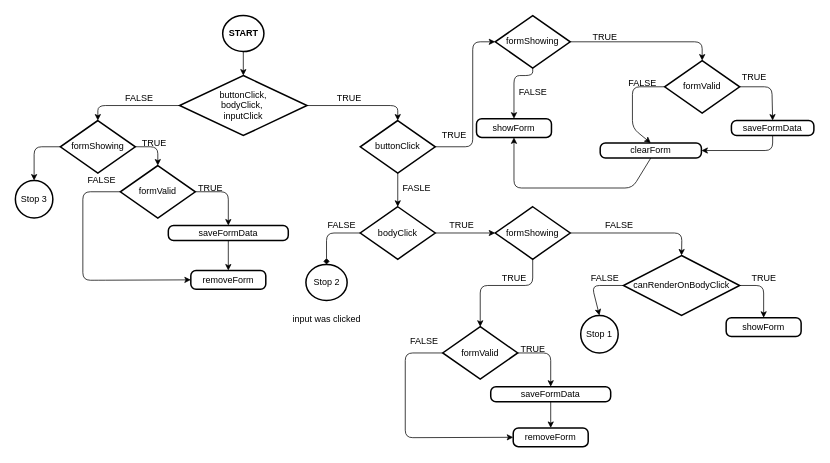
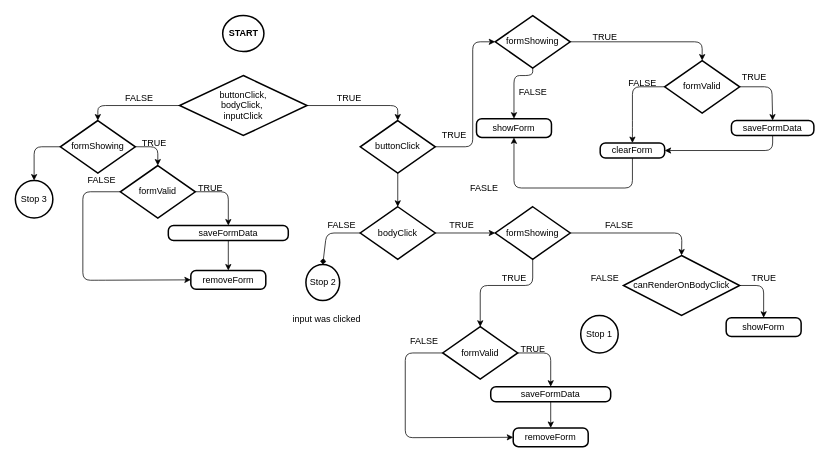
- <mxCell id="2" style="edgeStyle=none;html=1;exitX=0.5;exitY=1;exitDx=0;exitDy=0;exitPerimeter=0;entryX=0.5;entryY=0;entryDx=0;entryDy=0;entryPerimeter=0;" parent="1" source="3" target="6" edge="1"><mxGeometry relative="1" as="geometry" /></mxCell>
- <mxCell id="64" value="clearForm" style="rounded=1;whiteSpace=wrap;html=1;absoluteArcSize=1;arcSize=14;strokeWidth=2;" parent="1" vertex="1"><mxGeometry x="800" y="190" width="135" height="20" as="geometry" /></mxCell>
+ <mxCell id="64" value="clearForm" style="rounded=1;whiteSpace=wrap;html=1;absoluteArcSize=1;arcSize=14;strokeWidth=2;" parent="1" vertex="1"><mxGeometry x="800" y="190" width="86" height="20" as="geometry" /></mxCell>
- <mxCell id="26" value="FASLE" style="text;html=1;align=center;verticalAlign=middle;resizable=0;points=[];autosize=1;strokeColor=none;fillColor=none;" parent="1" vertex="1"><mxGeometry x="530" y="240" width="50" height="20" as="geometry" /></mxCell>
+ <mxCell id="26" value="FASLE" style="text;html=1;align=center;verticalAlign=middle;resizable=0;points=[];autosize=1;strokeColor=none;fillColor=none;" parent="1" vertex="1"><mxGeometry x="620" y="240" width="50" height="20" as="geometry" /></mxCell>
- <mxCell id="61" value="Stop 2" style="strokeWidth=2;html=1;shape=mxgraph.flowchart.start_2;whiteSpace=wrap;" parent="1" vertex="1"><mxGeometry x="407.5" y="352" width="55" height="48" as="geometry" /></mxCell>
+ <mxCell id="61" value="Stop 2" style="strokeWidth=2;html=1;shape=mxgraph.flowchart.start_2;whiteSpace=wrap;" parent="1" vertex="1"><mxGeometry x="407.5" y="352" width="45" height="48" as="geometry" /></mxCell>
- <mxCell id="46" style="edgeStyle=none;html=1;exitX=0;exitY=0.5;exitDx=0;exitDy=0;exitPerimeter=0;entryX=0.5;entryY=0;entryDx=0;entryDy=0;entryPerimeter=0;" parent="1" source="47" target="51" edge="1"><mxGeometry relative="1" as="geometry"><Array as="points"><mxPoint x="789" y="380" /></Array></mxGeometry></mxCell>
